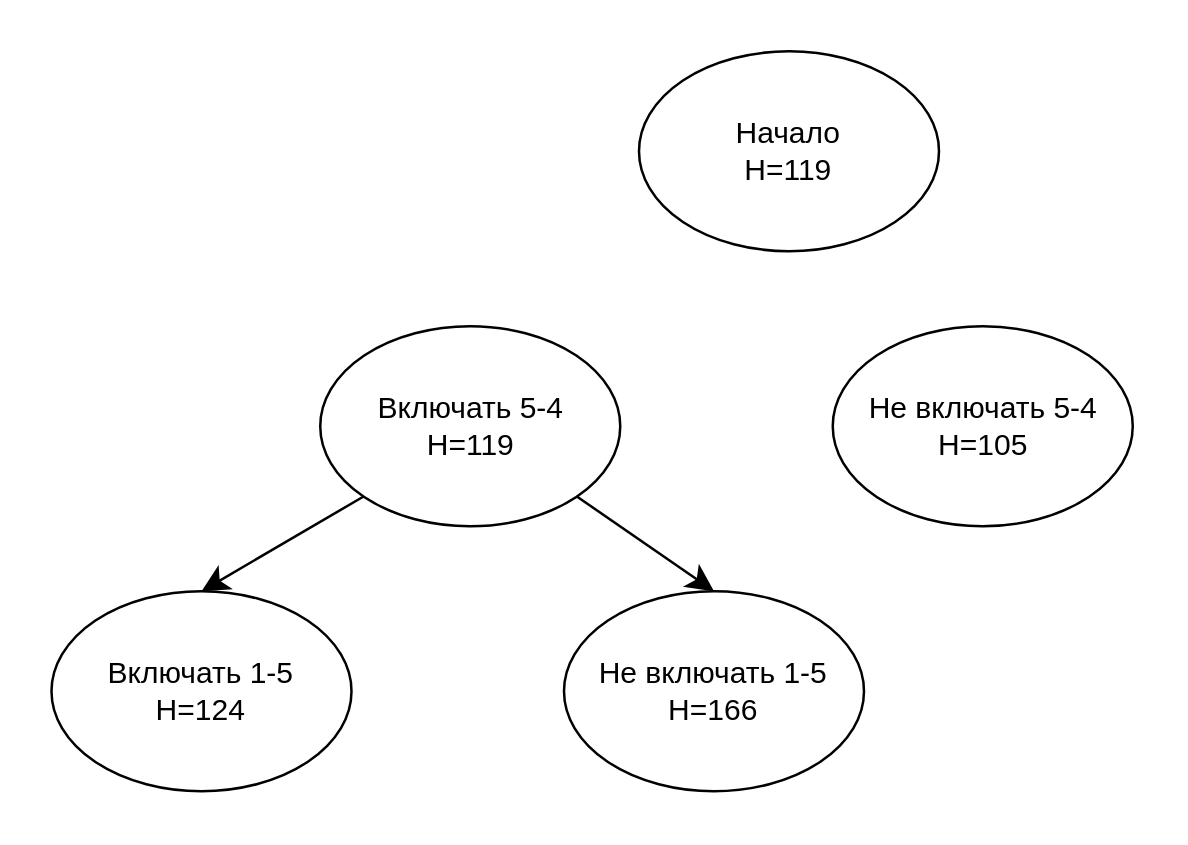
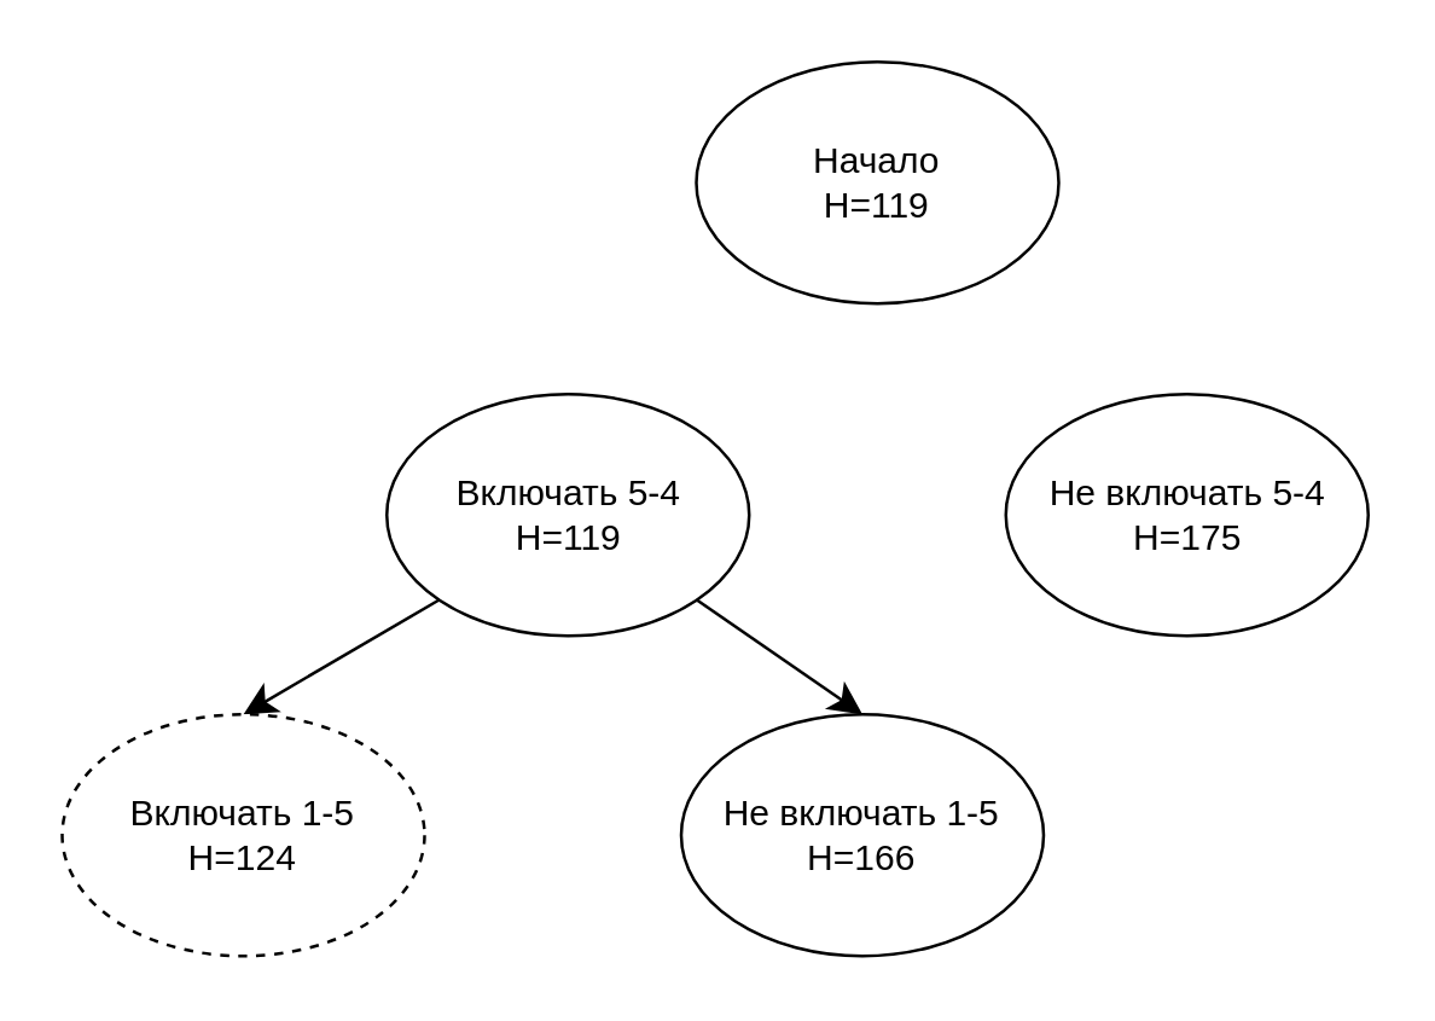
- <mxCell id="2" value="Начало&lt;br&gt;H=119" style="ellipse;whiteSpace=wrap;html=1;" vertex="1" parent="1"><mxGeometry x="255" y="20" width="120" height="80" as="geometry" /></mxCell>
+ <mxCell id="2" value="Начало&lt;br&gt;H=119" style="ellipse;whiteSpace=wrap;html=1;" vertex="1" parent="1"><mxGeometry x="230" y="20" width="120" height="80" as="geometry" /></mxCell>
- <mxCell id="4" value="Не включать 5-4&lt;br&gt;H=105" style="ellipse;whiteSpace=wrap;html=1;" vertex="1" parent="1"><mxGeometry x="332.5" y="130" width="120" height="80" as="geometry" /></mxCell>
+ <mxCell id="4" value="Не включать 5-4&lt;br&gt;H=175" style="ellipse;whiteSpace=wrap;html=1;" vertex="1" parent="1"><mxGeometry x="332.5" y="130" width="120" height="80" as="geometry" /></mxCell>
- <mxCell id="7" value="Включать 1-5&lt;br&gt;H=124" style="ellipse;whiteSpace=wrap;html=1;" vertex="1" parent="1"><mxGeometry x="20" y="236" width="120" height="80" as="geometry" /></mxCell>
+ <mxCell id="7" value="Включать 1-5&lt;br&gt;H=124" style="ellipse;whiteSpace=wrap;html=1;dashed=1;" vertex="1" parent="1"><mxGeometry x="20" y="236" width="120" height="80" as="geometry" /></mxCell>
